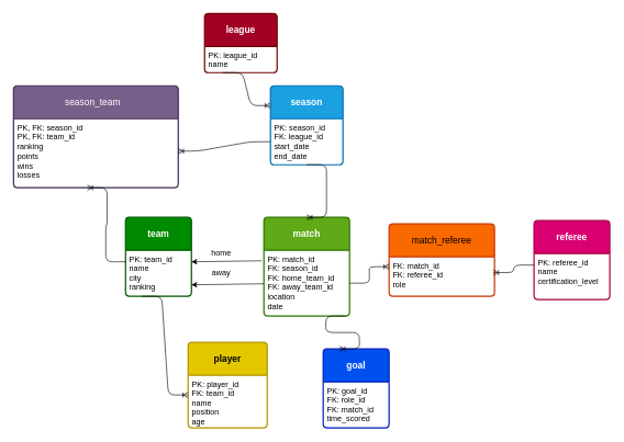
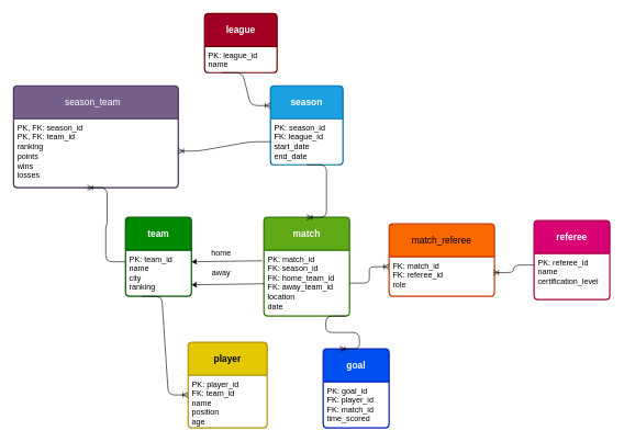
- <mxCell id="10" value="&lt;font style=&quot;color: rgb(0, 0, 0);&quot;&gt;PK: goal_id&lt;/font&gt;&lt;div&gt;&lt;font style=&quot;color: rgb(0, 0, 0);&quot;&gt;FK: role_id&lt;/font&gt;&lt;/div&gt;&lt;div&gt;&lt;font style=&quot;color: rgb(0, 0, 0);&quot;&gt;FK: match_id&lt;/font&gt;&lt;/div&gt;&lt;div&gt;&lt;font style=&quot;color: rgb(0, 0, 0);&quot;&gt;time_scored&lt;/font&gt;&lt;/div&gt;" style="align=left;strokeColor=none;fillColor=none;spacingLeft=4;fontSize=12;verticalAlign=top;resizable=0;rotatable=0;part=1;html=1;" parent="9" vertex="1"><mxGeometry y="50" width="100" height="70" as="geometry" /></mxCell>
+ <mxCell id="10" value="&lt;font style=&quot;color: rgb(0, 0, 0);&quot;&gt;PK: goal_id&lt;/font&gt;&lt;div&gt;&lt;font style=&quot;color: rgb(0, 0, 0);&quot;&gt;FK: player_id&lt;/font&gt;&lt;/div&gt;&lt;div&gt;&lt;font style=&quot;color: rgb(0, 0, 0);&quot;&gt;FK: match_id&lt;/font&gt;&lt;/div&gt;&lt;div&gt;&lt;font style=&quot;color: rgb(0, 0, 0);&quot;&gt;time_scored&lt;/font&gt;&lt;/div&gt;" style="align=left;strokeColor=none;fillColor=none;spacingLeft=4;fontSize=12;verticalAlign=top;resizable=0;rotatable=0;part=1;html=1;" parent="9" vertex="1"><mxGeometry y="50" width="100" height="70" as="geometry" /></mxCell>
